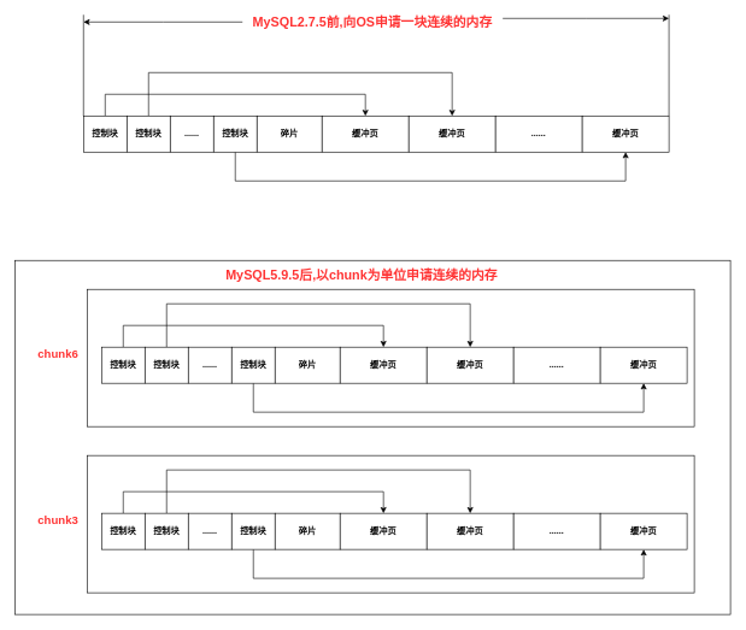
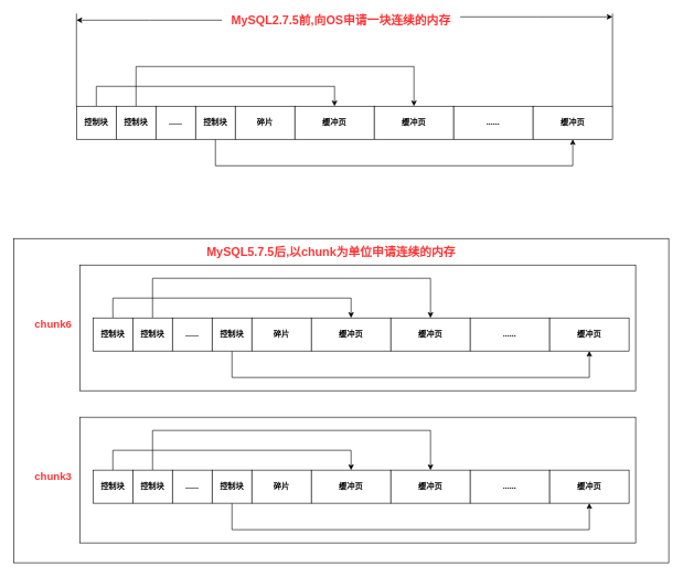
- <mxCell id="48" value="&lt;b&gt;&lt;font style=&quot;font-size: 18px&quot; color=&quot;#ff3333&quot;&gt;MySQL5.9.5后,以chunk为单位申请连续的内存&lt;/font&gt;&lt;/b&gt;" style="text;html=1;strokeColor=none;fillColor=none;align=center;verticalAlign=middle;whiteSpace=wrap;rounded=0;" vertex="1" parent="1"><mxGeometry x="280" y="370" width="440" height="20" as="geometry" /></mxCell>
+ <mxCell id="48" value="&lt;b&gt;&lt;font style=&quot;font-size: 18px&quot; color=&quot;#ff3333&quot;&gt;MySQL5.7.5后,以chunk为单位申请连续的内存&lt;/font&gt;&lt;/b&gt;" style="text;html=1;strokeColor=none;fillColor=none;align=center;verticalAlign=middle;whiteSpace=wrap;rounded=0;" vertex="1" parent="1"><mxGeometry x="280" y="370" width="440" height="20" as="geometry" /></mxCell>
